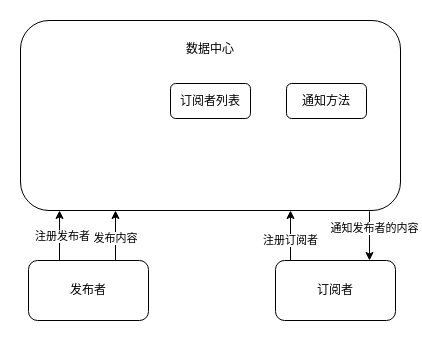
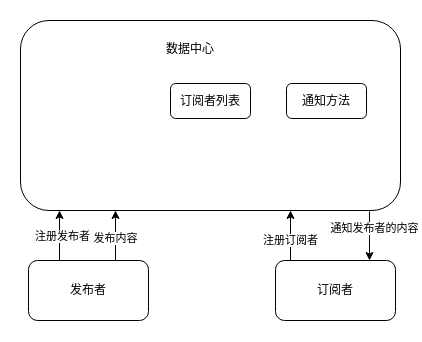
- <mxCell id="9" value="数据中心" style="text;html=1;strokeColor=none;fillColor=none;align=center;verticalAlign=middle;whiteSpace=wrap;rounded=0;" vertex="1" parent="1"><mxGeometry x="180" y="34" width="60" height="30" as="geometry" /></mxCell>
+ <mxCell id="9" value="数据中心" style="text;html=1;strokeColor=none;fillColor=none;align=center;verticalAlign=middle;whiteSpace=wrap;rounded=0;" vertex="1" parent="1"><mxGeometry x="160" y="34" width="60" height="30" as="geometry" /></mxCell>
